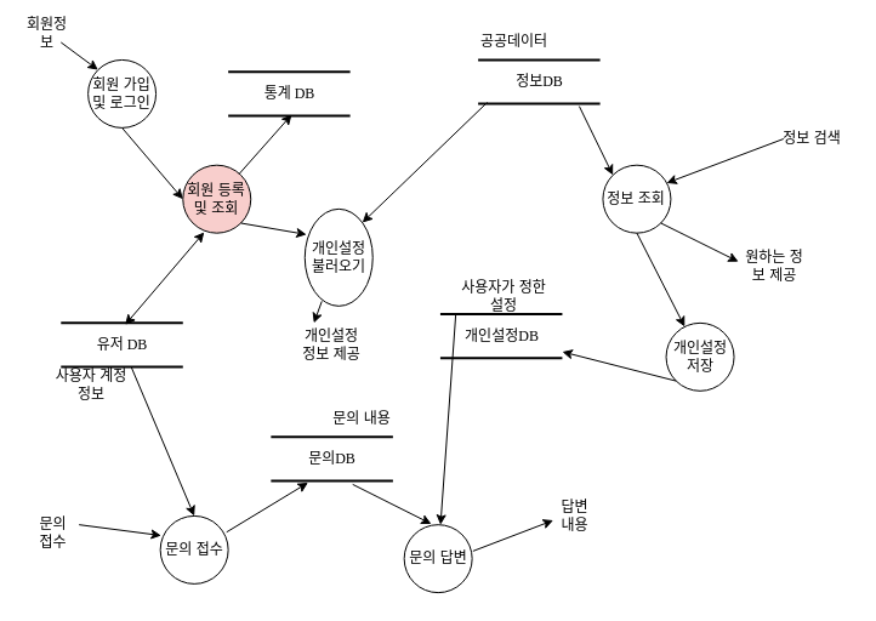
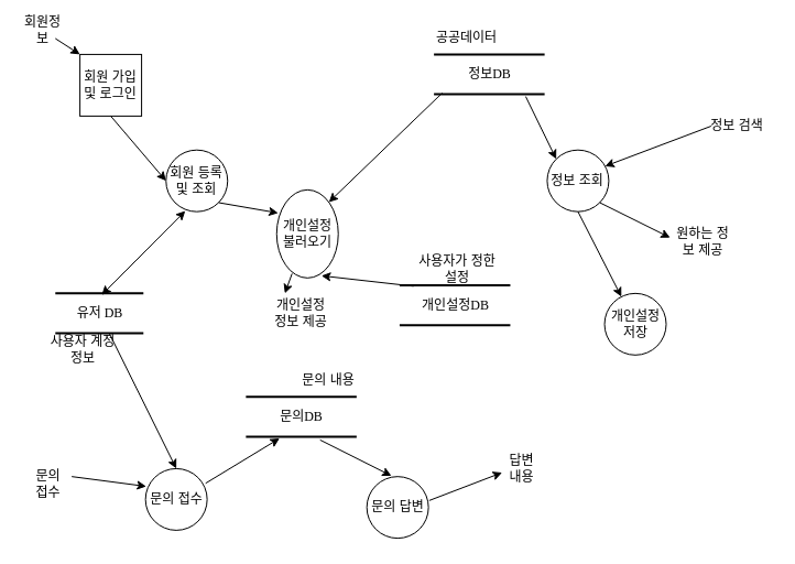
- <mxCell id="4" value="회원 가입 및 로그인" style="ellipse;whiteSpace=wrap;html=1;aspect=fixed;" parent="2" vertex="1"><mxGeometry x="52.111" y="28.923" width="55.966" height="55.966" as="geometry" /></mxCell>
+ <mxCell id="4" value="회원 가입 및 로그인" style="whiteSpace=wrap;html=1;aspect=fixed;rounded=0;" parent="2" vertex="1"><mxGeometry x="52.111" y="28.923" width="55.966" height="55.966" as="geometry" /></mxCell>
- <mxCell id="41" value="통계 DB" style="html=1;rounded=0;shadow=0;comic=0;labelBackgroundColor=none;strokeWidth=2;fontFamily=Verdana;fontSize=12;align=center;shape=mxgraph.ios7ui.horLines;" vertex="1" parent="2"><mxGeometry x="167.631" y="38.833" width="100.5" height="36.154" as="geometry" /></mxCell>
- <mxCell id="42" value="" style="endArrow=classic;html=1;entryX=0.521;entryY=0.973;entryDx=0;entryDy=0;entryPerimeter=0;" edge="1" parent="2" source="15" target="41"><mxGeometry width="50" height="50" relative="1" as="geometry"><mxPoint x="188.049" y="173.467" as="sourcePoint" /><mxPoint x="210" y="70" as="targetPoint" /></mxGeometry></mxCell>
- <mxCell id="15" value="회원 등록 및 조회" style="ellipse;whiteSpace=wrap;html=1;aspect=fixed;fillColor=#f8cecc;" parent="2" vertex="1"><mxGeometry x="130.279" y="115.697" width="55.966" height="55.966" as="geometry" /></mxCell>
+ <mxCell id="15" value="회원 등록 및 조회" style="ellipse;whiteSpace=wrap;html=1;aspect=fixed;" parent="2" vertex="1"><mxGeometry x="130.279" y="115.697" width="55.966" height="55.966" as="geometry" /></mxCell>
- <mxCell id="3" value="유저 DB" style="html=1;rounded=0;shadow=0;comic=0;labelBackgroundColor=none;strokeWidth=2;fontFamily=Verdana;fontSize=12;align=center;shape=mxgraph.ios7ui.horLines;" parent="2" vertex="1"><mxGeometry x="29.778" y="245.846" width="100.5" height="36.154" as="geometry" /></mxCell>
+ <mxCell id="3" value="유저 DB" style="html=1;rounded=0;shadow=0;comic=0;labelBackgroundColor=none;strokeWidth=2;fontFamily=Verdana;fontSize=12;align=center;shape=mxgraph.ios7ui.horLines;" parent="2" vertex="1"><mxGeometry x="29.778" y="245.846" width="80" height="36.154" as="geometry" /></mxCell>
- <mxCell id="22" value="" style="endArrow=classic;html=1;exitX=0;exitY=1;exitDx=0;exitDy=0;" parent="2" source="7" target="12" edge="1"><mxGeometry width="50" height="50" relative="1" as="geometry"><mxPoint x="364.778" y="209.692" as="sourcePoint" /><mxPoint x="402" y="173.538" as="targetPoint" /></mxGeometry></mxCell>
- <mxCell id="20" value="" style="endArrow=classic;html=1;exitX=0.126;exitY=0.02;exitDx=0;exitDy=0;exitPerimeter=0;" parent="2" source="12" target="9" edge="1"><mxGeometry width="50" height="50" relative="1" as="geometry"><mxPoint x="364.778" y="231.385" as="sourcePoint" /><mxPoint x="402" y="195.231" as="targetPoint" /></mxGeometry></mxCell>
+ <mxCell id="20" value="" style="endArrow=classic;html=1;entryX=0.725;entryY=0.975;entryDx=0;entryDy=0;entryPerimeter=0;exitX=0.126;exitY=0.02;exitDx=0;exitDy=0;exitPerimeter=0;" parent="2" source="12" target="5" edge="1"><mxGeometry width="50" height="50" relative="1" as="geometry"><mxPoint x="364.778" y="231.385" as="sourcePoint" /><mxPoint x="402" y="195.231" as="targetPoint" /></mxGeometry></mxCell>
